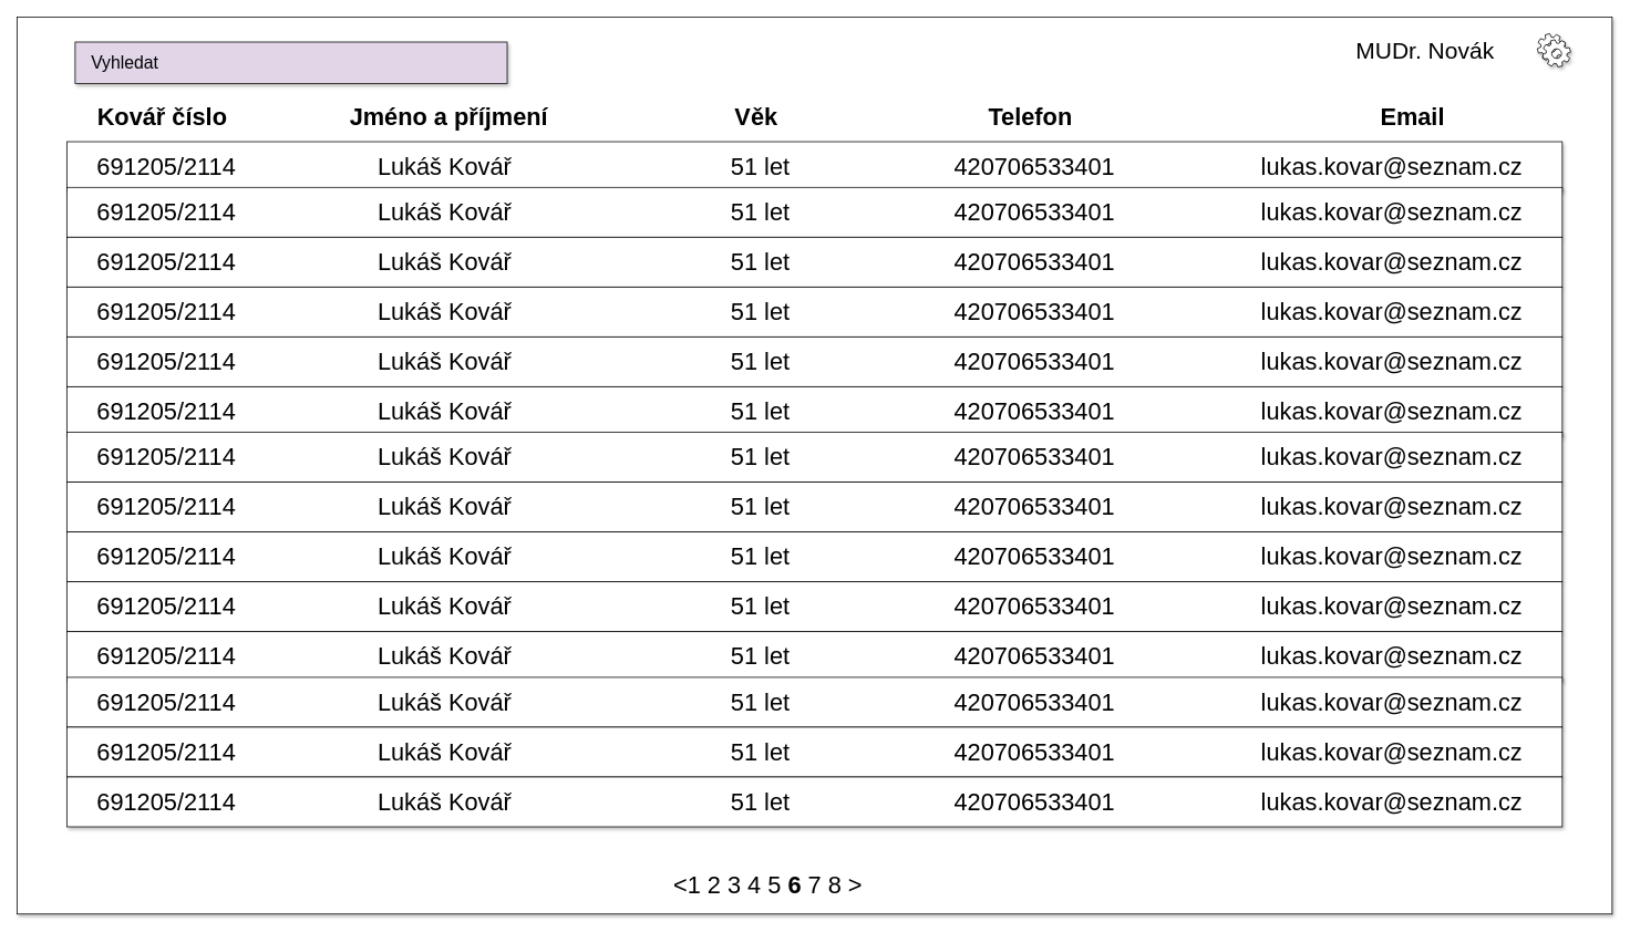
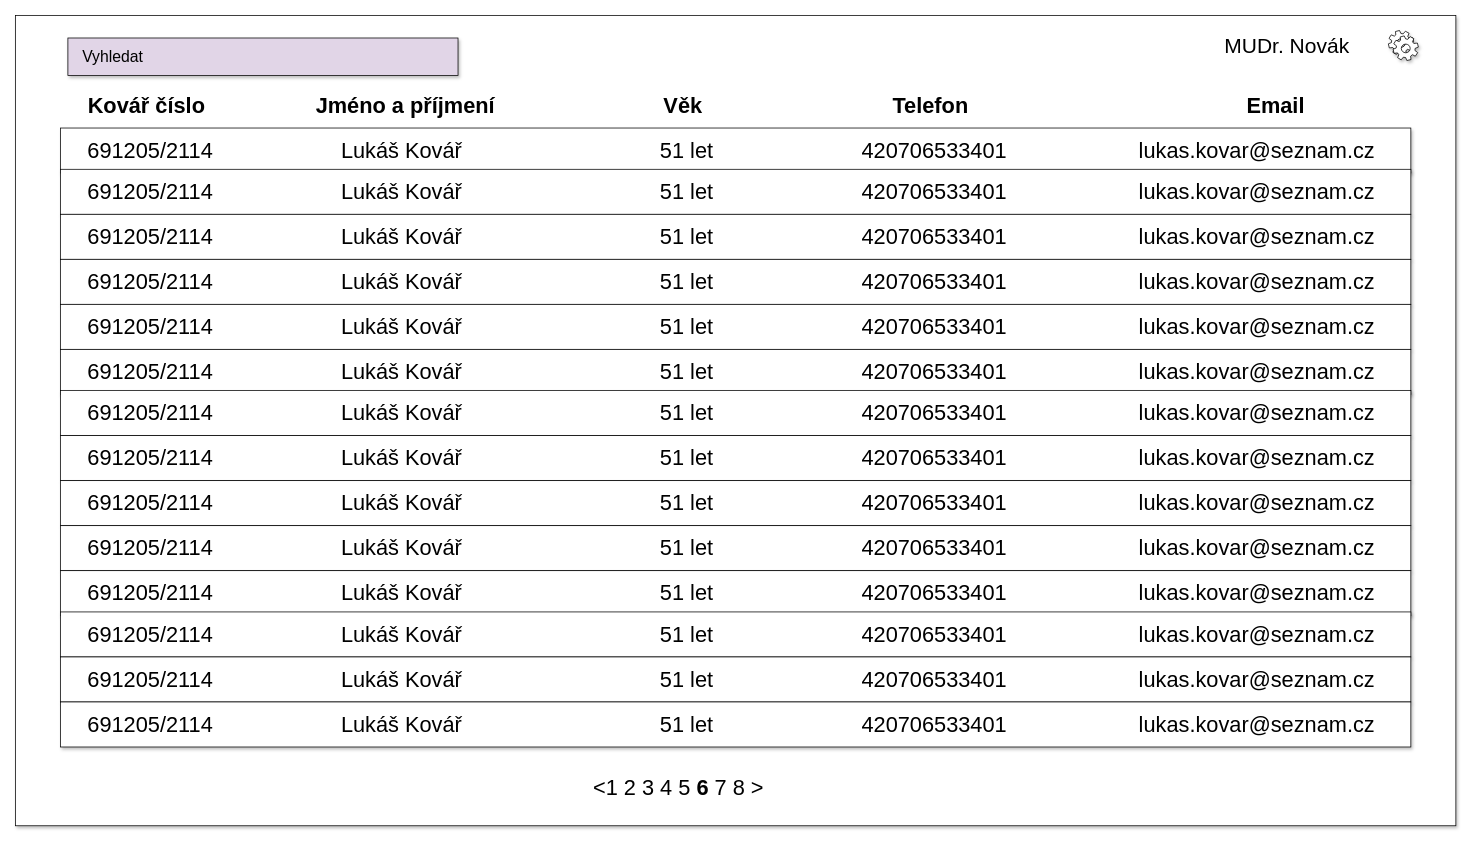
- <mxCell id="95" value="&lt;font style=&quot;font-size: 29px&quot;&gt;&amp;nbsp;&amp;lt;1 2 3 4 5 &lt;b&gt;6 &lt;/b&gt;7 8 &amp;gt;&lt;/font&gt;" style="text;html=1;strokeColor=none;fillColor=none;align=center;verticalAlign=middle;whiteSpace=wrap;rounded=0;shadow=1;fontSize=21;" parent="3" vertex="1"><mxGeometry x="360" y="1055" width="1120" height="20" as="geometry" /></mxCell>
+ <mxCell id="95" value="&lt;font style=&quot;font-size: 29px&quot;&gt;&amp;nbsp;&amp;lt;1 2 3 4 5 &lt;b&gt;6 &lt;/b&gt;7 8 &amp;gt;&lt;/font&gt;" style="text;html=1;strokeColor=none;fillColor=none;align=center;verticalAlign=middle;whiteSpace=wrap;rounded=0;shadow=1;fontSize=21;" parent="3" vertex="1"><mxGeometry x="340" y="1040" width="1120" height="20" as="geometry" /></mxCell>
